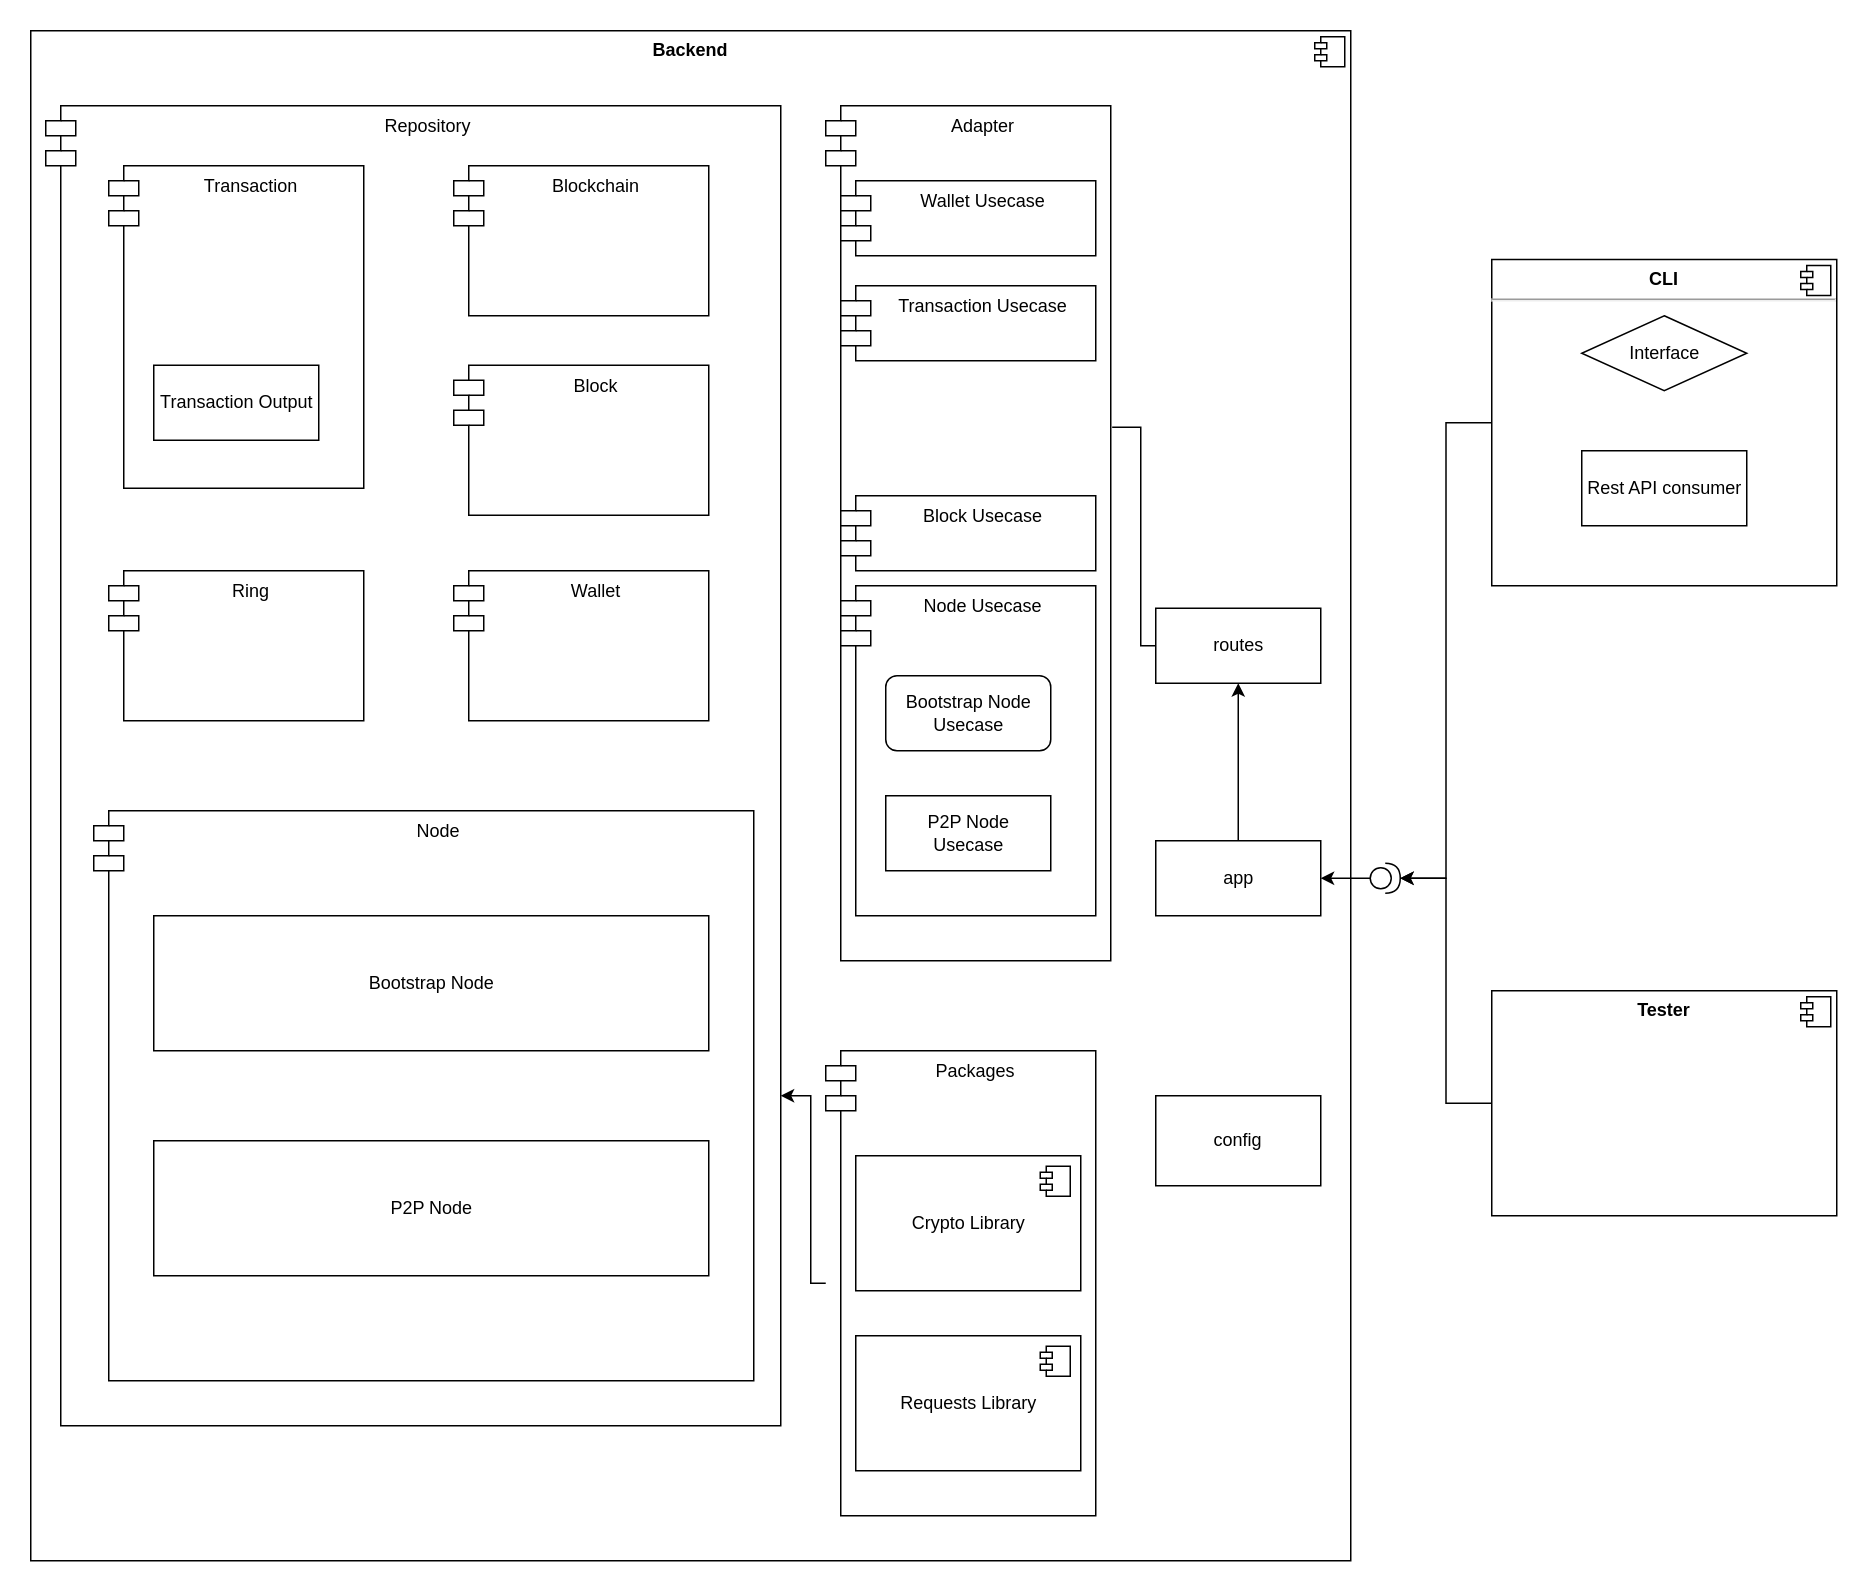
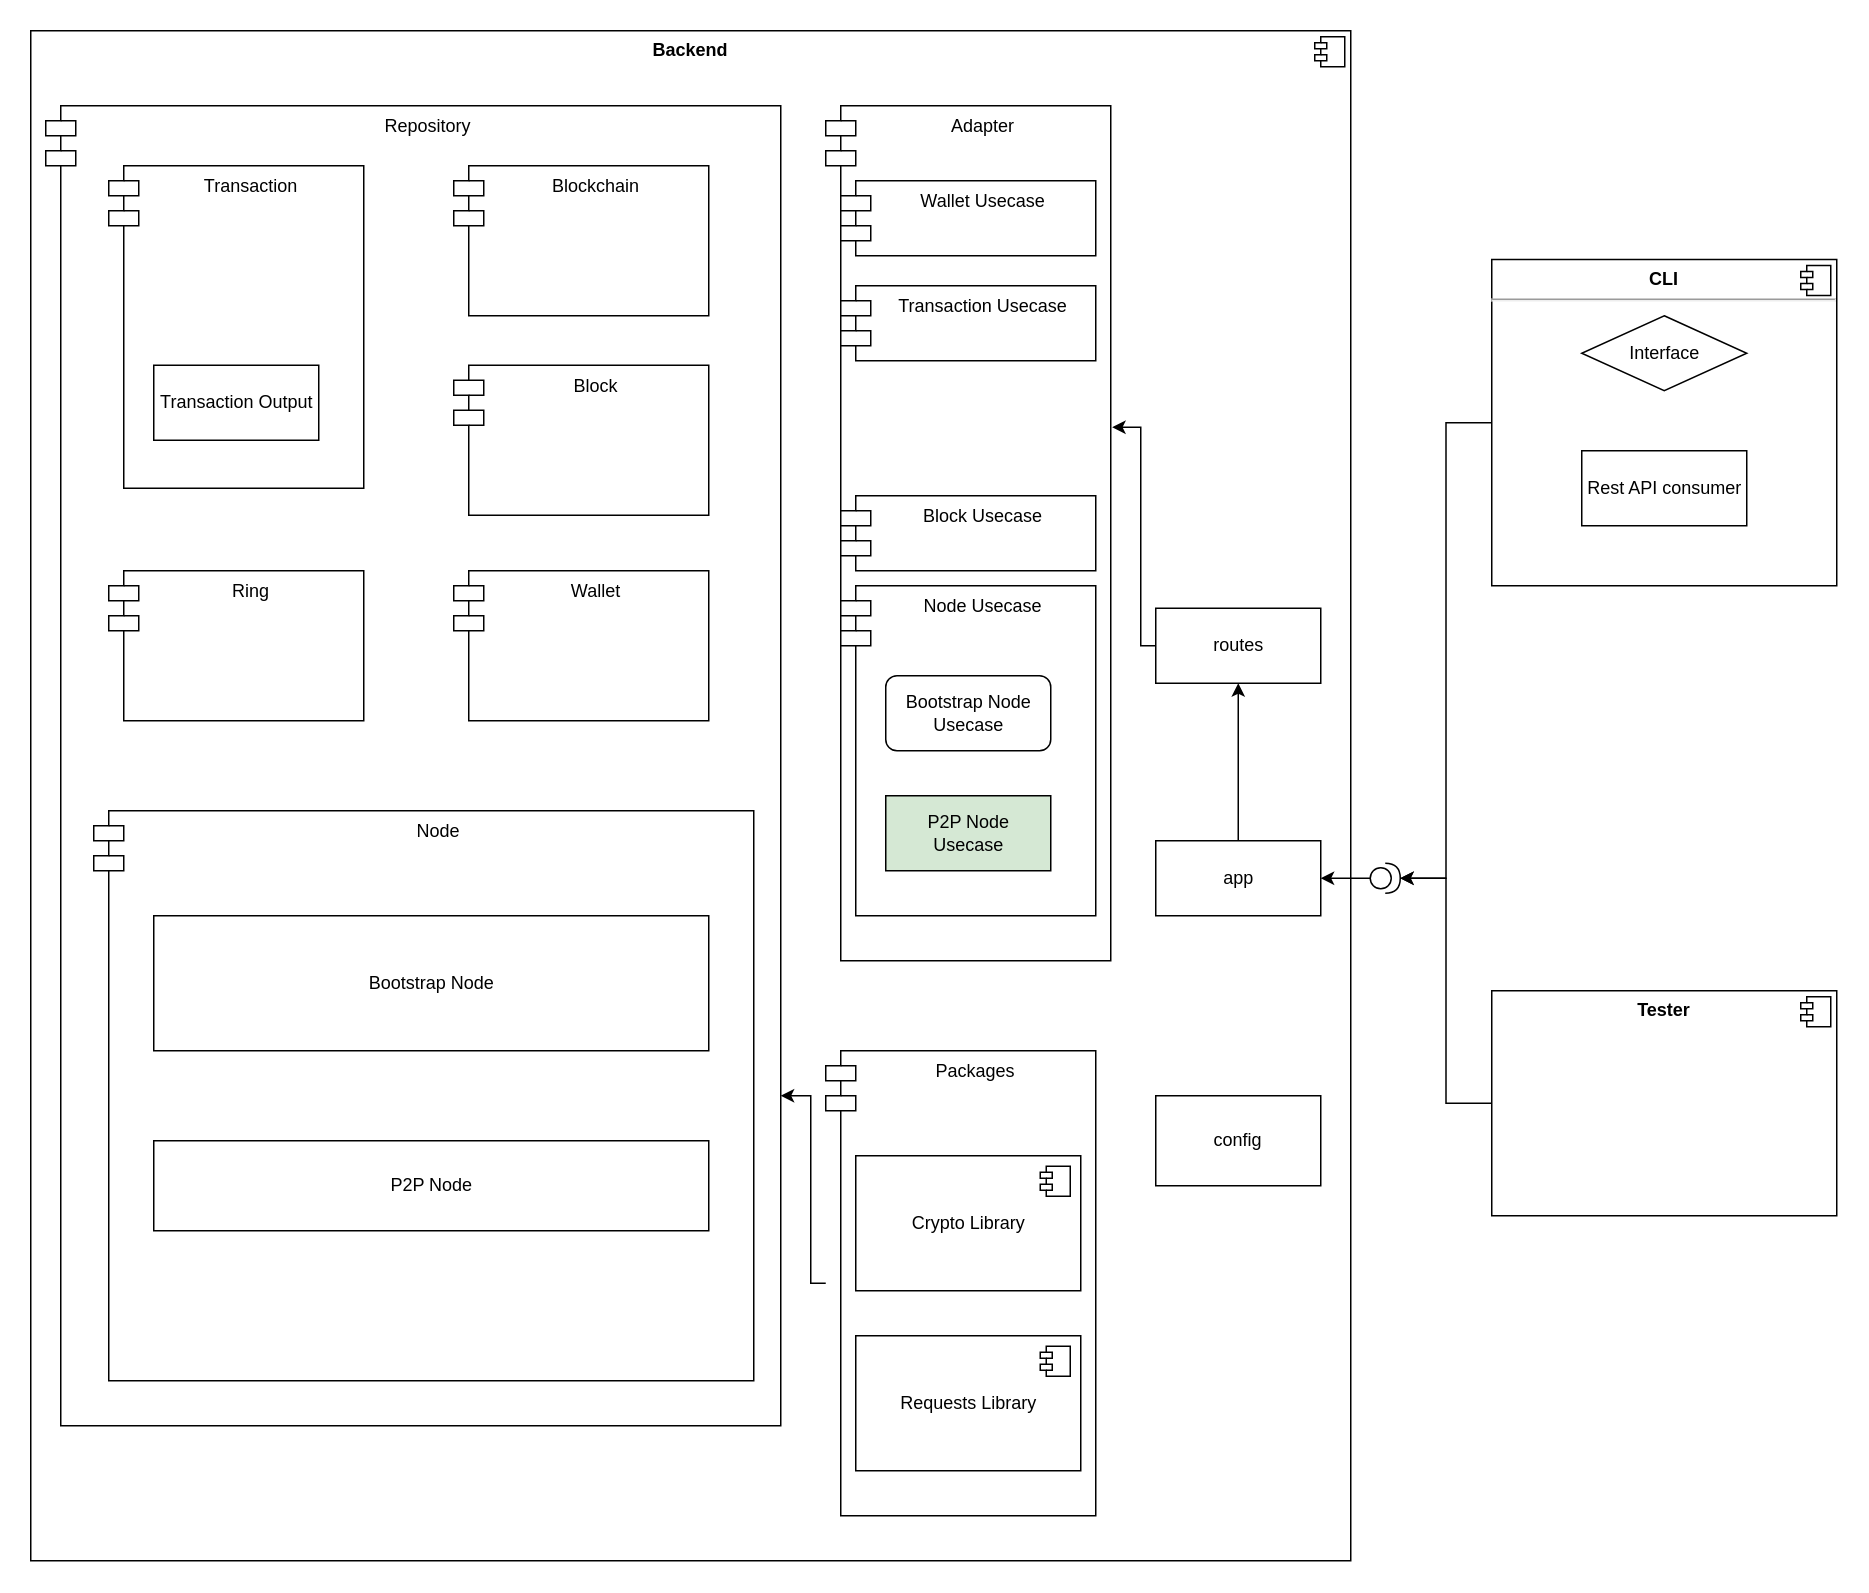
- <mxCell id="6" style="edgeStyle=orthogonalEdgeStyle;rounded=0;orthogonalLoop=1;jettySize=auto;html=1;exitX=0;exitY=0.5;exitDx=0;exitDy=0;entryX=1.005;entryY=0.376;entryDx=0;entryDy=0;entryPerimeter=0;endArrow=none;" parent="1" source="7" target="5" edge="1"><mxGeometry relative="1" as="geometry"><Array as="points"><mxPoint x="760" y="430" /><mxPoint x="760" y="284" /></Array></mxGeometry></mxCell>
+ <mxCell id="6" style="edgeStyle=orthogonalEdgeStyle;rounded=0;orthogonalLoop=1;jettySize=auto;html=1;exitX=0;exitY=0.5;exitDx=0;exitDy=0;entryX=1.005;entryY=0.376;entryDx=0;entryDy=0;entryPerimeter=0;" parent="1" source="7" target="5" edge="1"><mxGeometry relative="1" as="geometry"><Array as="points"><mxPoint x="760" y="430" /><mxPoint x="760" y="284" /></Array></mxGeometry></mxCell>
- <mxCell id="23" value="P2P Node&lt;br&gt;Usecase" style="html=1;" parent="1" vertex="1"><mxGeometry x="590" y="530" width="110" height="50" as="geometry" /></mxCell>
+ <mxCell id="23" value="P2P Node&lt;br&gt;Usecase" style="html=1;fillColor=#d5e8d4;" parent="1" vertex="1"><mxGeometry x="590" y="530" width="110" height="50" as="geometry" /></mxCell>
- <mxCell id="31" value="P2P Node" style="html=1;" parent="1" vertex="1"><mxGeometry x="102" y="760" width="370" height="90" as="geometry" /></mxCell>
+ <mxCell id="31" value="P2P Node" style="html=1;" parent="1" vertex="1"><mxGeometry x="102" y="760" width="370" height="60" as="geometry" /></mxCell>
